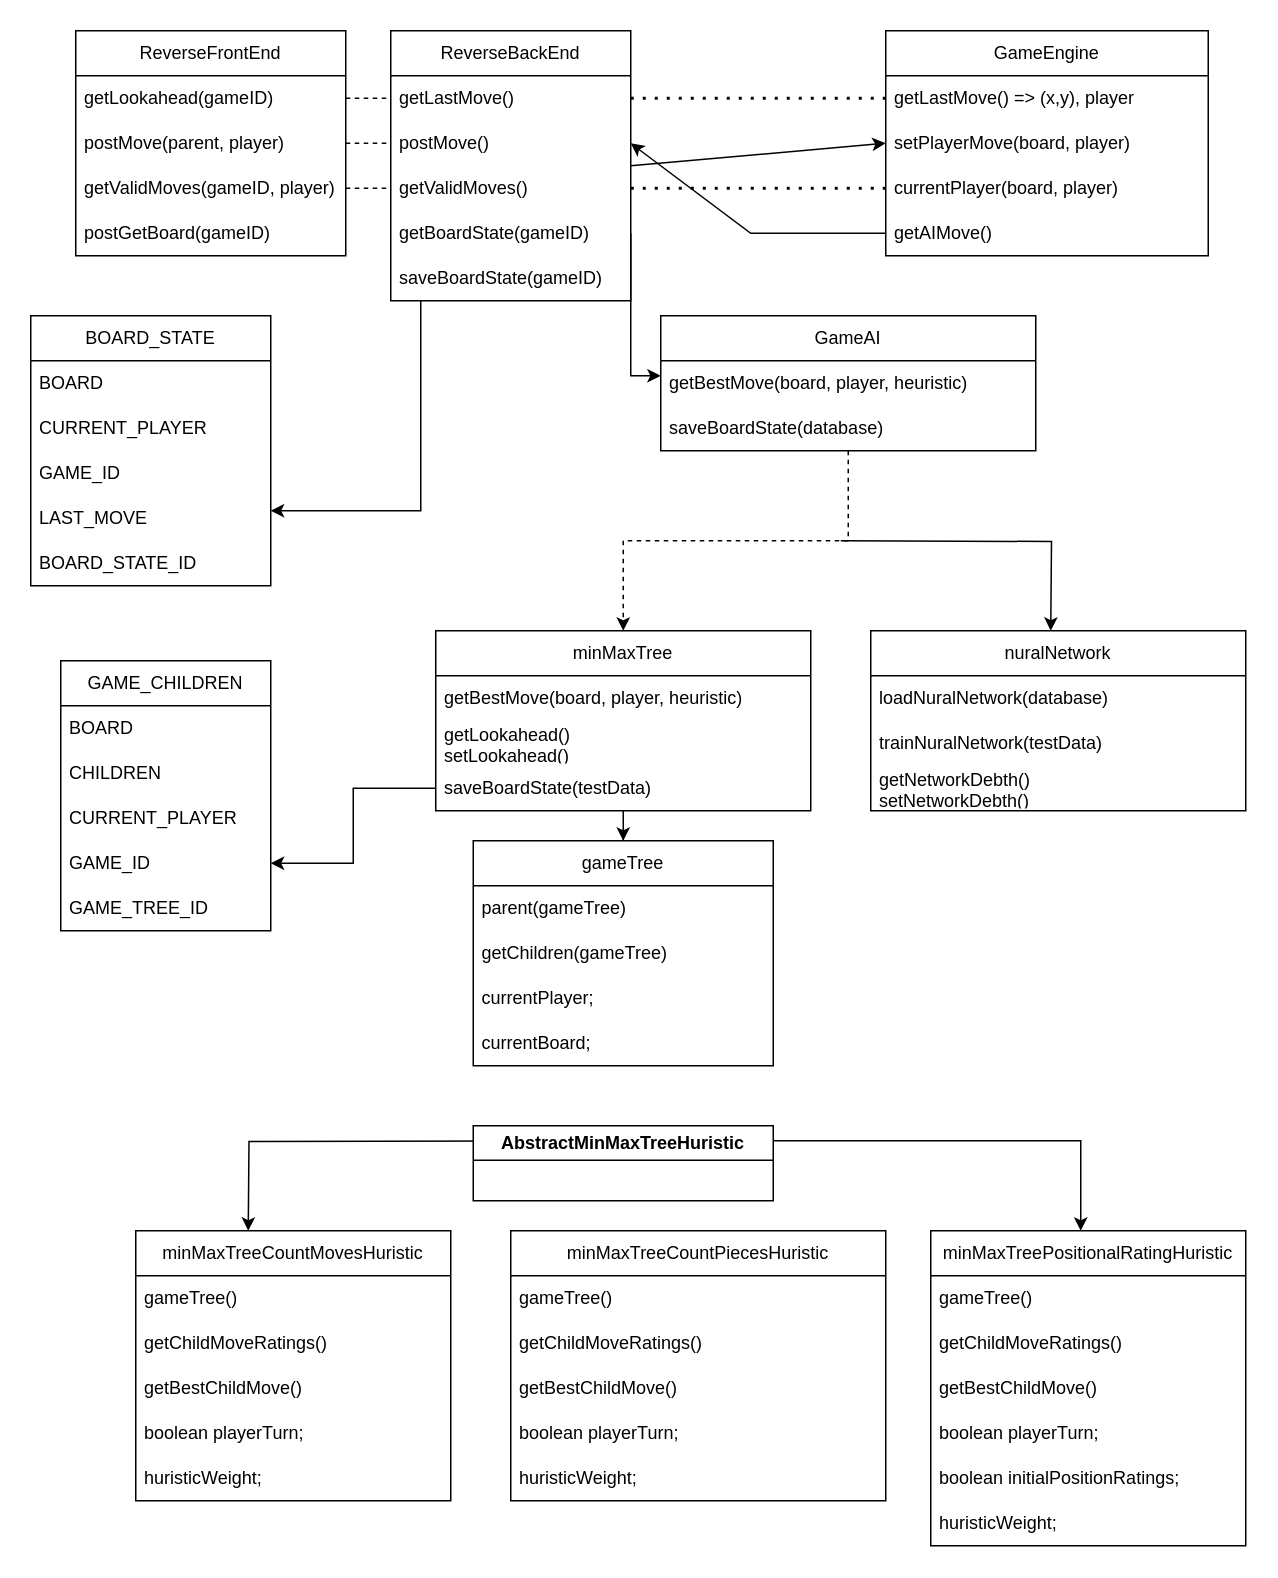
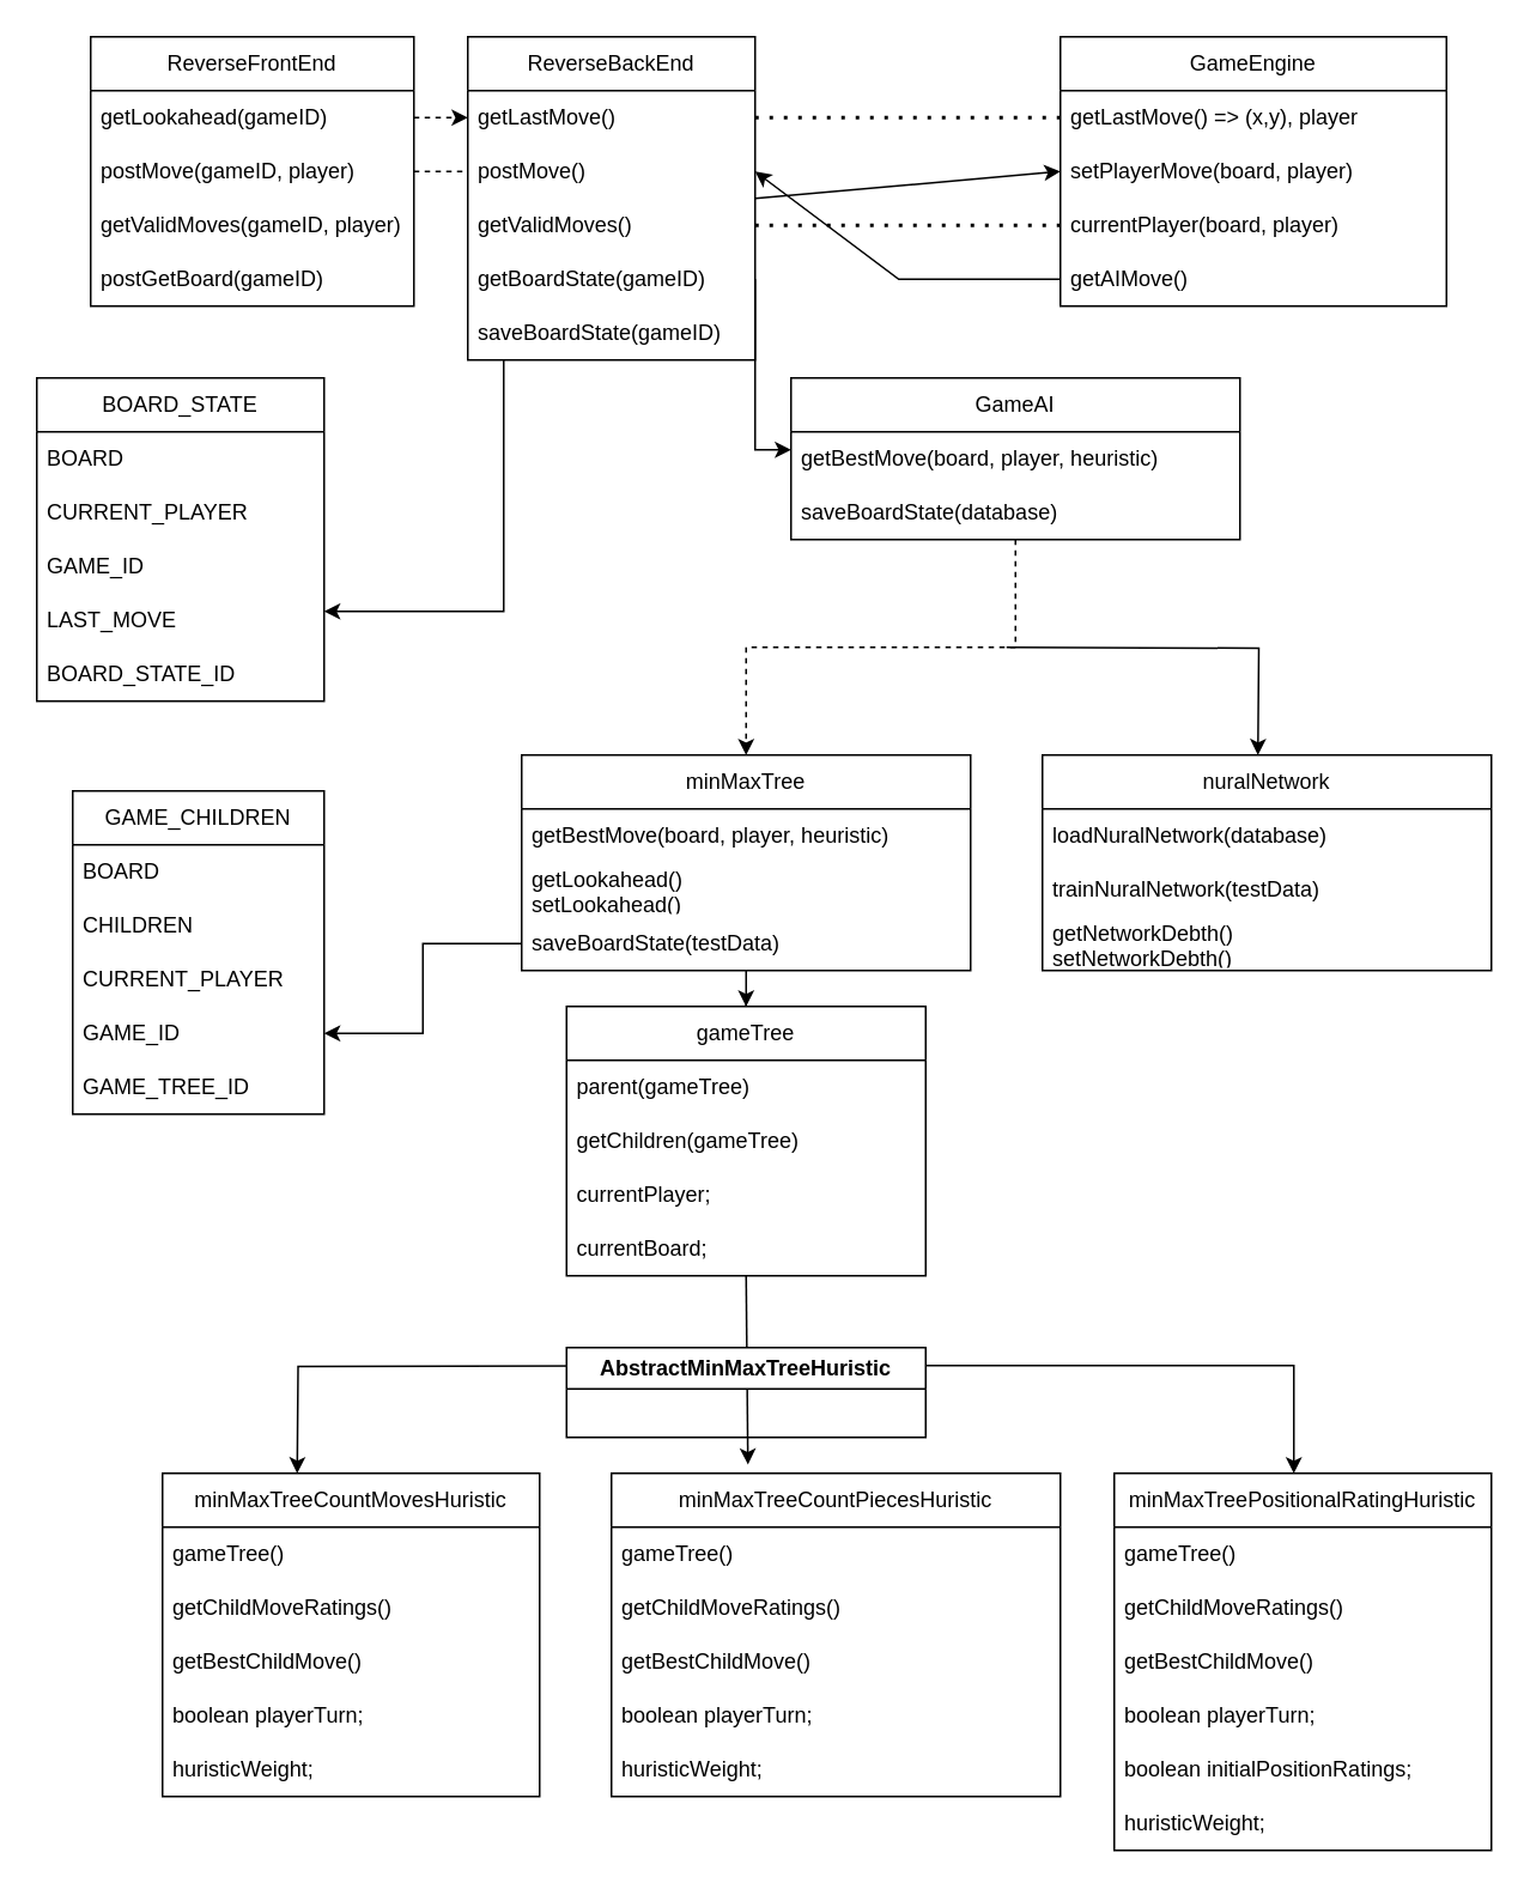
- <mxCell id="80" value="" style="endArrow=none;dashed=1;html=1;rounded=0;entryX=0;entryY=0.5;entryDx=0;entryDy=0;exitX=1;exitY=0.5;exitDx=0;exitDy=0;" edge="1" parent="1" source="15" target="4"><mxGeometry width="50" height="50" relative="1" as="geometry"><mxPoint x="660" y="200" as="sourcePoint" /><mxPoint x="710" y="150" as="targetPoint" /></mxGeometry></mxCell>
+ <mxCell id="80" value="" style="endArrow=classic;dashed=1;html=1;rounded=0;entryX=0;entryY=0.5;entryDx=0;entryDy=0;exitX=1;exitY=0.5;exitDx=0;exitDy=0;" edge="1" parent="1" source="15" target="4"><mxGeometry width="50" height="50" relative="1" as="geometry"><mxPoint x="660" y="200" as="sourcePoint" /><mxPoint x="710" y="150" as="targetPoint" /></mxGeometry></mxCell>
- <mxCell id="16" value="&lt;div&gt;postMove(parent, player)&lt;/div&gt;" style="text;strokeColor=none;fillColor=none;align=left;verticalAlign=middle;spacingLeft=4;spacingRight=4;overflow=hidden;points=[[0,0.5],[1,0.5]];portConstraint=eastwest;rotatable=0;whiteSpace=wrap;html=1;" vertex="1" parent="14"><mxGeometry y="60" width="180" height="30" as="geometry" /></mxCell>
+ <mxCell id="16" value="&lt;div&gt;postMove(gameID, player)&lt;/div&gt;" style="text;strokeColor=none;fillColor=none;align=left;verticalAlign=middle;spacingLeft=4;spacingRight=4;overflow=hidden;points=[[0,0.5],[1,0.5]];portConstraint=eastwest;rotatable=0;whiteSpace=wrap;html=1;" vertex="1" parent="14"><mxGeometry y="60" width="180" height="30" as="geometry" /></mxCell>
- <mxCell id="79" value="" style="endArrow=none;dashed=1;html=1;rounded=0;exitX=1;exitY=0.5;exitDx=0;exitDy=0;entryX=0;entryY=0.5;entryDx=0;entryDy=0;" edge="1" parent="1" source="17" target="6"><mxGeometry width="50" height="50" relative="1" as="geometry"><mxPoint x="660" y="200" as="sourcePoint" /><mxPoint x="710" y="150" as="targetPoint" /></mxGeometry></mxCell>
+ <mxCell id="60" value="" style="endArrow=classic;html=1;rounded=0;exitX=0.5;exitY=1;exitDx=0;exitDy=0;entryX=0.304;entryY=-0.027;entryDx=0;entryDy=0;entryPerimeter=0;" edge="1" parent="1" source="34" target="45"><mxGeometry width="50" height="50" relative="1" as="geometry"><mxPoint x="660" y="710" as="sourcePoint" /><mxPoint x="710" y="660" as="targetPoint" /></mxGeometry></mxCell>
